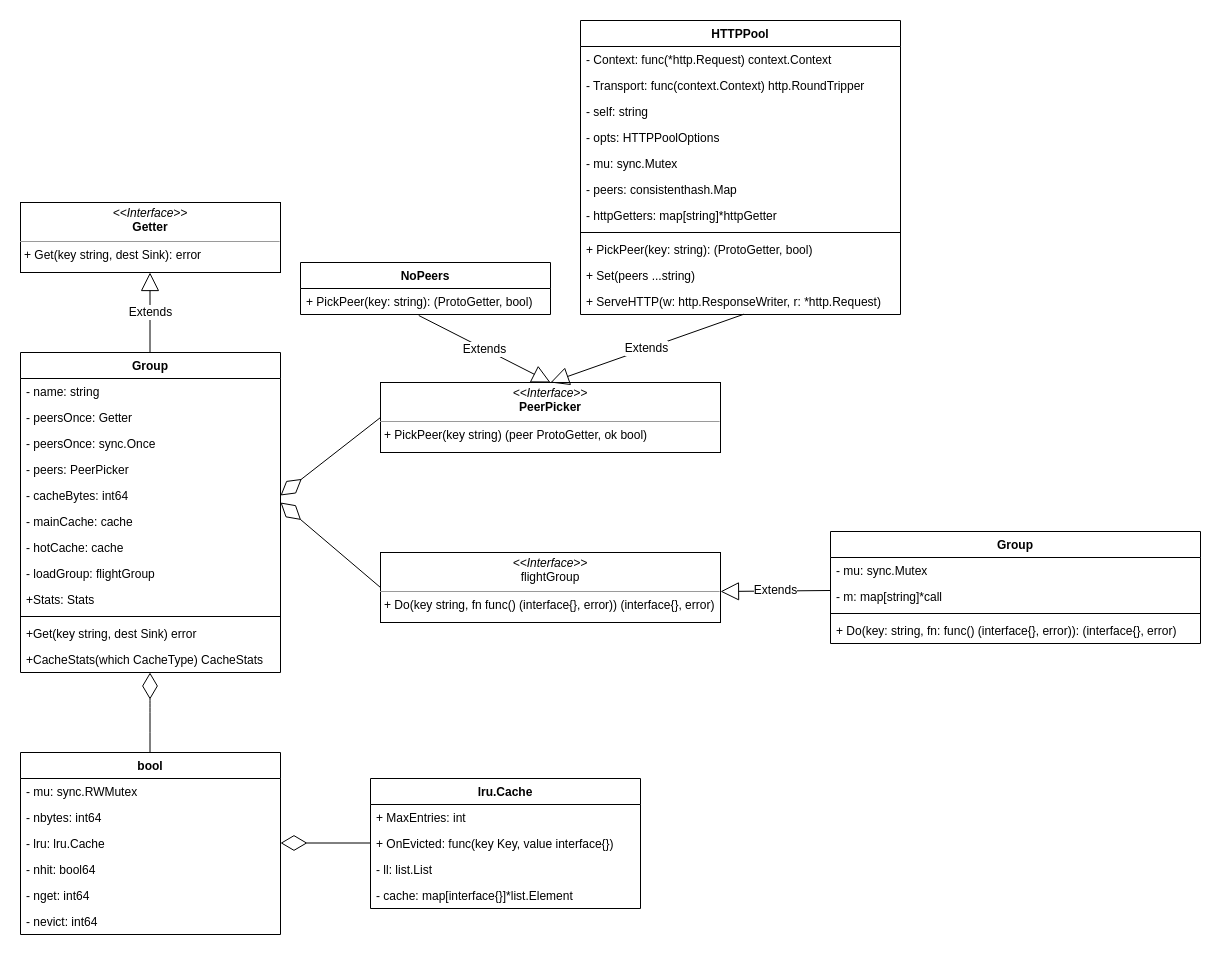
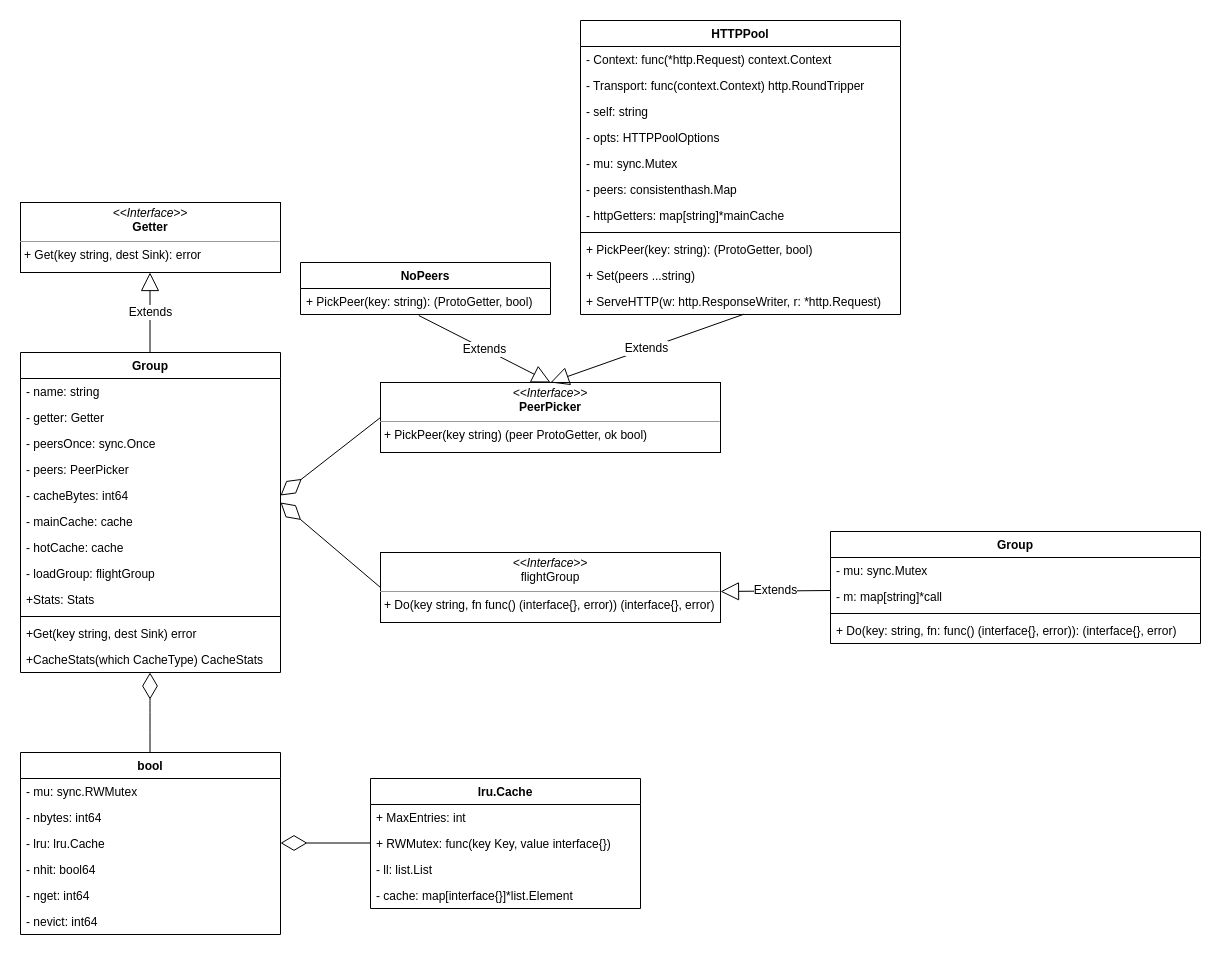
- <mxCell id="50" value="  - httpGetters: map[string]*httpGetter" style="text;strokeColor=none;fillColor=none;align=left;verticalAlign=top;spacingLeft=4;spacingRight=4;overflow=hidden;rotatable=0;points=[[0,0.5],[1,0.5]];portConstraint=eastwest;fontFamily=Helvetica;fontSize=12;fontColor=default;startSize=26;" vertex="1" parent="43"><mxGeometry y="182" width="320" height="26" as="geometry" /></mxCell>
+ <mxCell id="50" value="  - httpGetters: map[string]*mainCache" style="text;strokeColor=none;fillColor=none;align=left;verticalAlign=top;spacingLeft=4;spacingRight=4;overflow=hidden;rotatable=0;points=[[0,0.5],[1,0.5]];portConstraint=eastwest;fontFamily=Helvetica;fontSize=12;fontColor=default;startSize=26;" vertex="1" parent="43"><mxGeometry y="182" width="320" height="26" as="geometry" /></mxCell>
- <mxCell id="12" value="  - peersOnce: Getter" style="text;strokeColor=none;fillColor=none;align=left;verticalAlign=top;spacingLeft=4;spacingRight=4;overflow=hidden;rotatable=0;points=[[0,0.5],[1,0.5]];portConstraint=eastwest;fontFamily=Helvetica;fontSize=12;fontColor=default;startSize=26;" vertex="1" parent="10"><mxGeometry y="52" width="260" height="26" as="geometry" /></mxCell>
+ <mxCell id="12" value="  - getter: Getter" style="text;strokeColor=none;fillColor=none;align=left;verticalAlign=top;spacingLeft=4;spacingRight=4;overflow=hidden;rotatable=0;points=[[0,0.5],[1,0.5]];portConstraint=eastwest;fontFamily=Helvetica;fontSize=12;fontColor=default;startSize=26;" vertex="1" parent="10"><mxGeometry y="52" width="260" height="26" as="geometry" /></mxCell>
- <mxCell id="27" value="  + OnEvicted: func(key Key, value interface{})" style="text;strokeColor=none;fillColor=none;align=left;verticalAlign=top;spacingLeft=4;spacingRight=4;overflow=hidden;rotatable=0;points=[[0,0.5],[1,0.5]];portConstraint=eastwest;fontFamily=Helvetica;fontSize=12;fontColor=default;startSize=26;" vertex="1" parent="25"><mxGeometry y="52" width="270" height="26" as="geometry" /></mxCell>
+ <mxCell id="27" value="  + RWMutex: func(key Key, value interface{})" style="text;strokeColor=none;fillColor=none;align=left;verticalAlign=top;spacingLeft=4;spacingRight=4;overflow=hidden;rotatable=0;points=[[0,0.5],[1,0.5]];portConstraint=eastwest;fontFamily=Helvetica;fontSize=12;fontColor=default;startSize=26;" vertex="1" parent="25"><mxGeometry y="52" width="270" height="26" as="geometry" /></mxCell>
